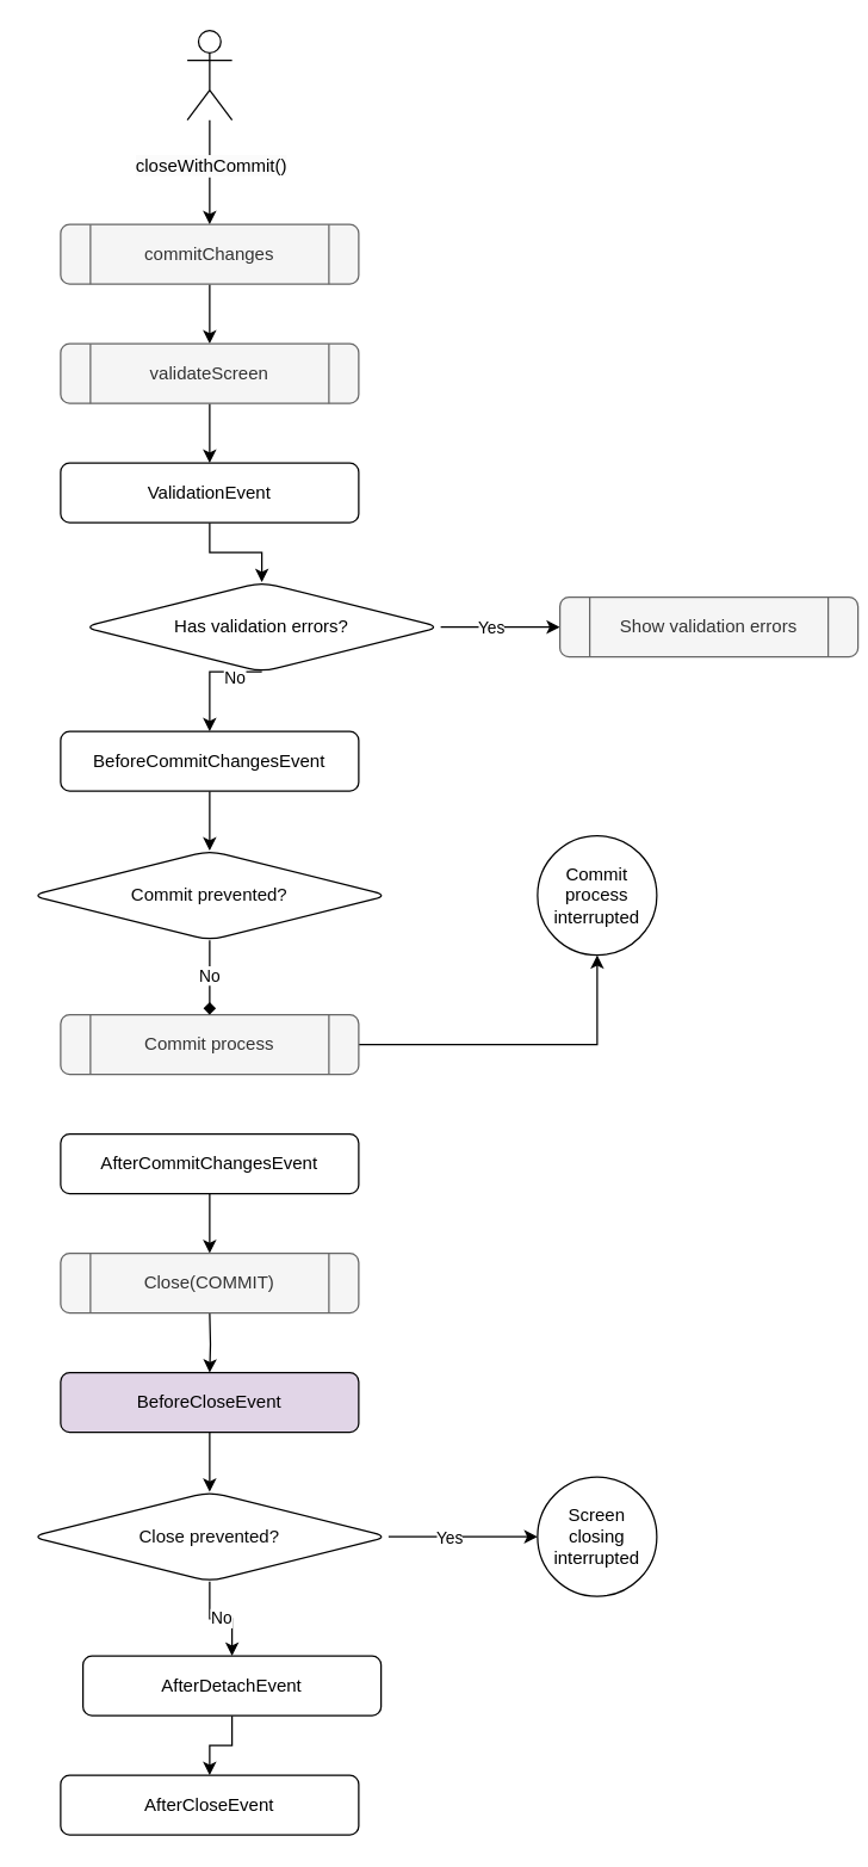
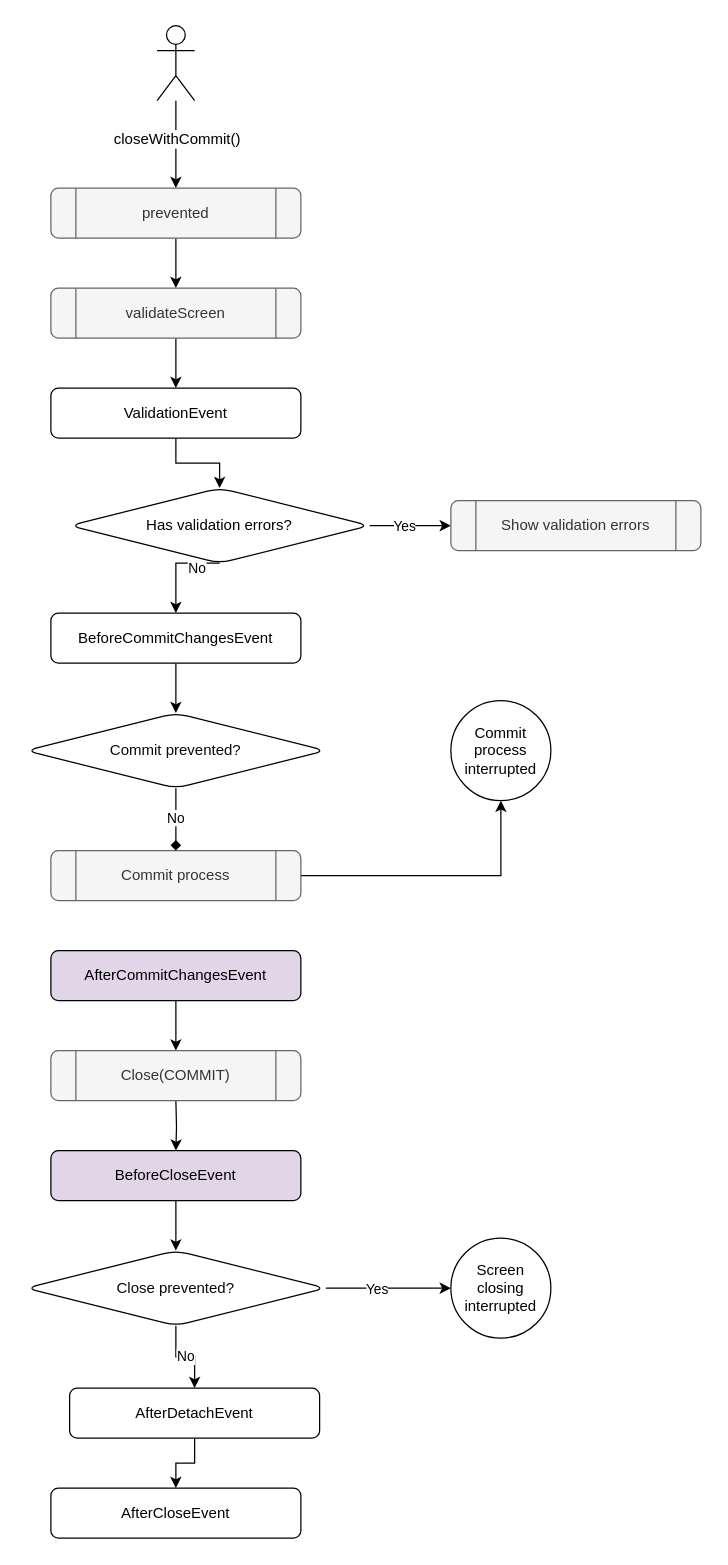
- <mxCell id="7" value="commitChanges" style="shape=process;whiteSpace=wrap;html=1;backgroundOutline=1;rounded=1;fillColor=#f5f5f5;fontColor=#333333;strokeColor=#666666;" parent="1" vertex="1"><mxGeometry x="40" y="150" width="200" height="40" as="geometry" /></mxCell>
+ <mxCell id="7" value="prevented" style="shape=process;whiteSpace=wrap;html=1;backgroundOutline=1;rounded=1;fillColor=#f5f5f5;fontColor=#333333;strokeColor=#666666;" parent="1" vertex="1"><mxGeometry x="40" y="150" width="200" height="40" as="geometry" /></mxCell>
- <mxCell id="15" value="Show validation errors" style="shape=process;whiteSpace=wrap;html=1;backgroundOutline=1;rounded=1;fillColor=#f5f5f5;fontColor=#333333;strokeColor=#666666;" parent="1" vertex="1"><mxGeometry x="375" y="400" width="200" height="40" as="geometry" /></mxCell>
+ <mxCell id="15" value="Show validation errors" style="shape=process;whiteSpace=wrap;html=1;backgroundOutline=1;rounded=1;fillColor=#f5f5f5;fontColor=#333333;strokeColor=#666666;" parent="1" vertex="1"><mxGeometry x="360" y="400" width="200" height="40" as="geometry" /></mxCell>
- <mxCell id="23" value="AfterCommitChangesEvent" style="rounded=1;whiteSpace=wrap;html=1;" parent="1" vertex="1"><mxGeometry x="40" y="760" width="200" height="40" as="geometry" /></mxCell>
+ <mxCell id="23" value="AfterCommitChangesEvent" style="rounded=1;whiteSpace=wrap;html=1;fillColor=#e1d5e7;" parent="1" vertex="1"><mxGeometry x="40" y="760" width="200" height="40" as="geometry" /></mxCell>
